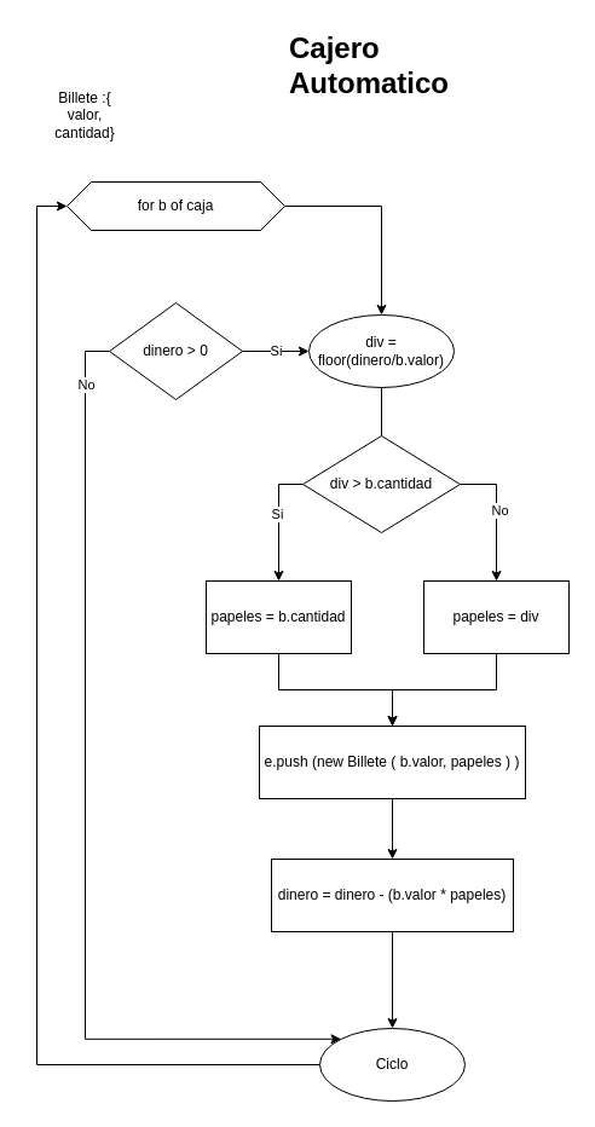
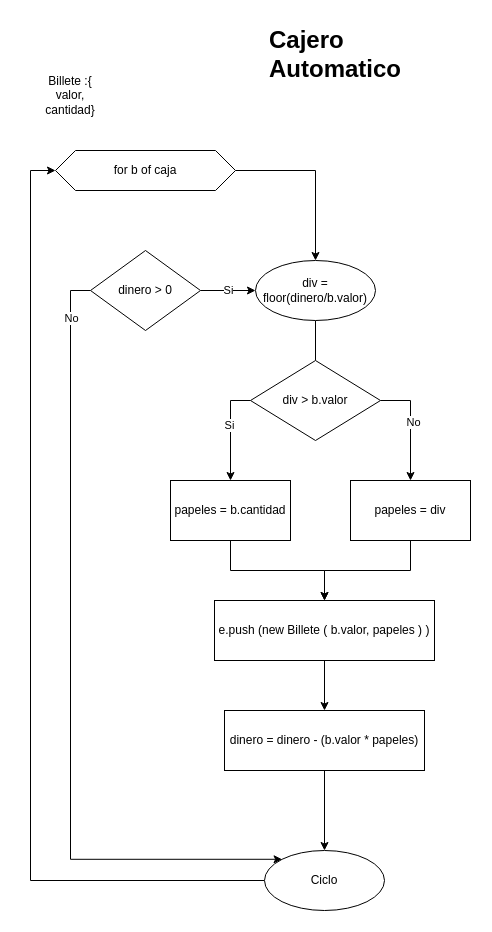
- <mxCell id="3" value="&lt;h1&gt;Cajero Automatico&lt;br&gt;&lt;/h1&gt;" style="text;html=1;strokeColor=none;fillColor=none;spacing=5;spacingTop=-20;whiteSpace=wrap;overflow=hidden;rounded=0;" vertex="1" parent="1"><mxGeometry x="234" y="20" width="190" height="70" as="geometry" /></mxCell>
+ <mxCell id="3" value="&lt;h1&gt;Cajero Automatico&lt;br&gt;&lt;/h1&gt;" style="text;html=1;strokeColor=none;fillColor=none;spacing=5;spacingTop=-20;whiteSpace=wrap;overflow=hidden;rounded=0;" vertex="1" parent="1"><mxGeometry x="264" y="20" width="190" height="70" as="geometry" /></mxCell>
- <mxCell id="16" value="div &amp;gt; b.cantidad" style="rhombus;whiteSpace=wrap;html=1;" vertex="1" parent="1"><mxGeometry x="250" y="360" width="130" height="80" as="geometry" /></mxCell>
+ <mxCell id="16" value="div &amp;gt; b.valor" style="rhombus;whiteSpace=wrap;html=1;" vertex="1" parent="1"><mxGeometry x="250" y="360" width="130" height="80" as="geometry" /></mxCell>
